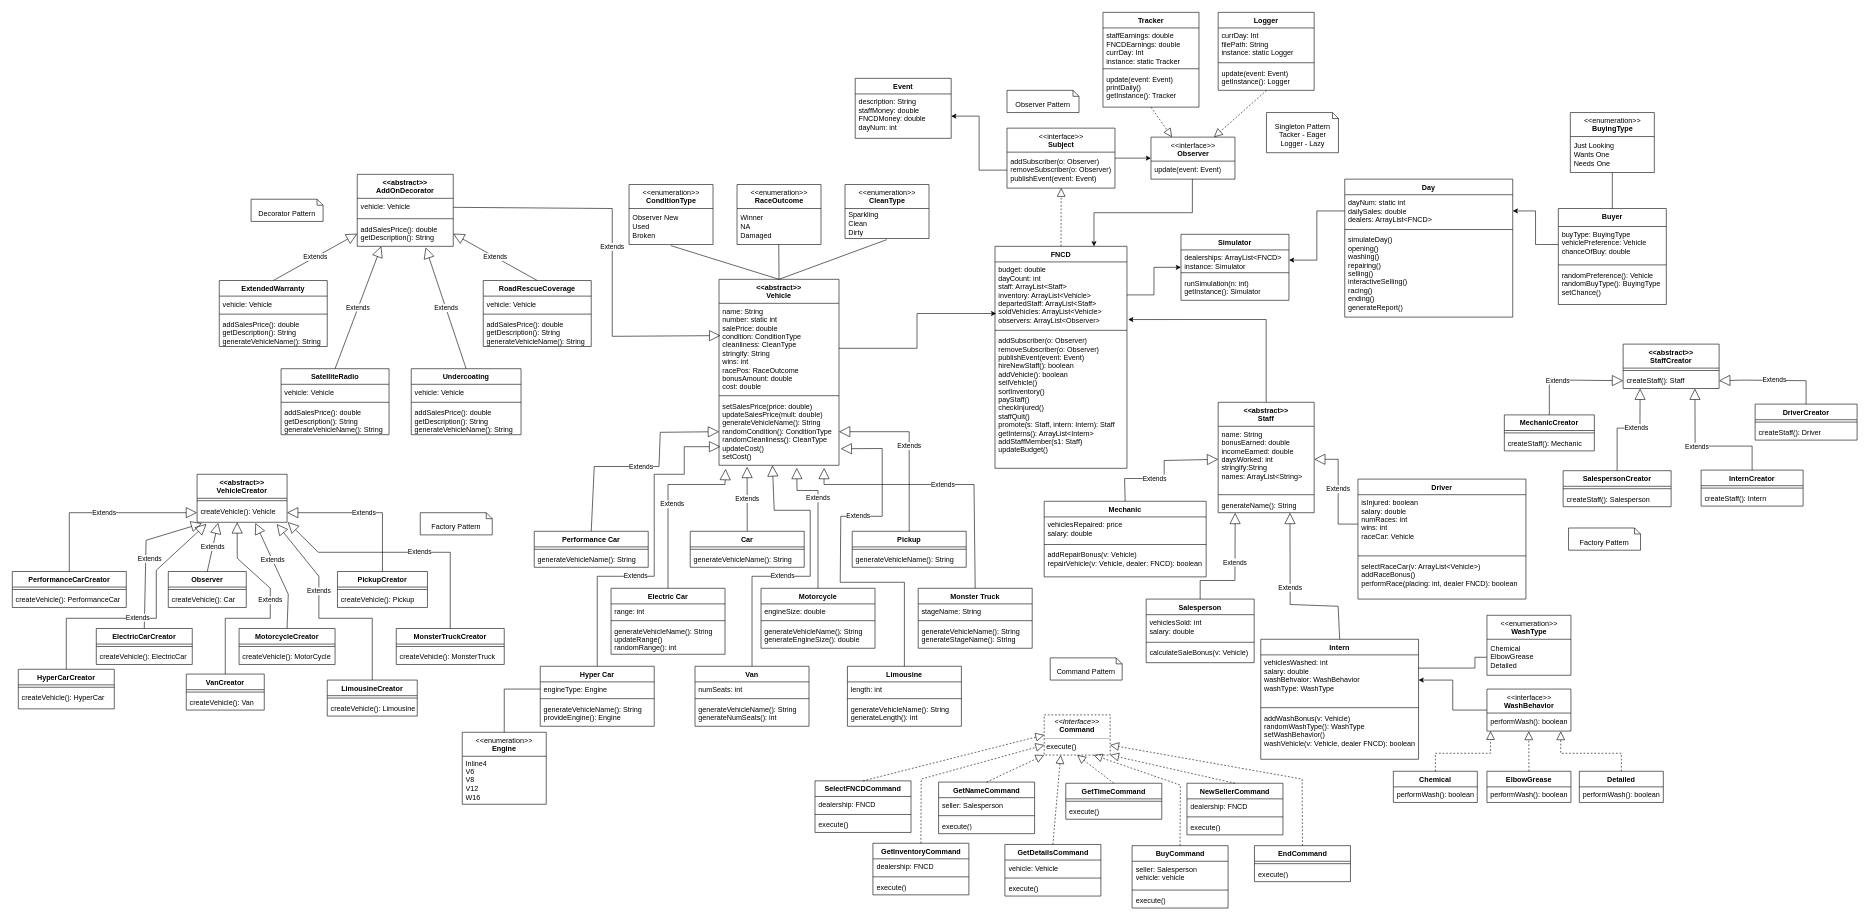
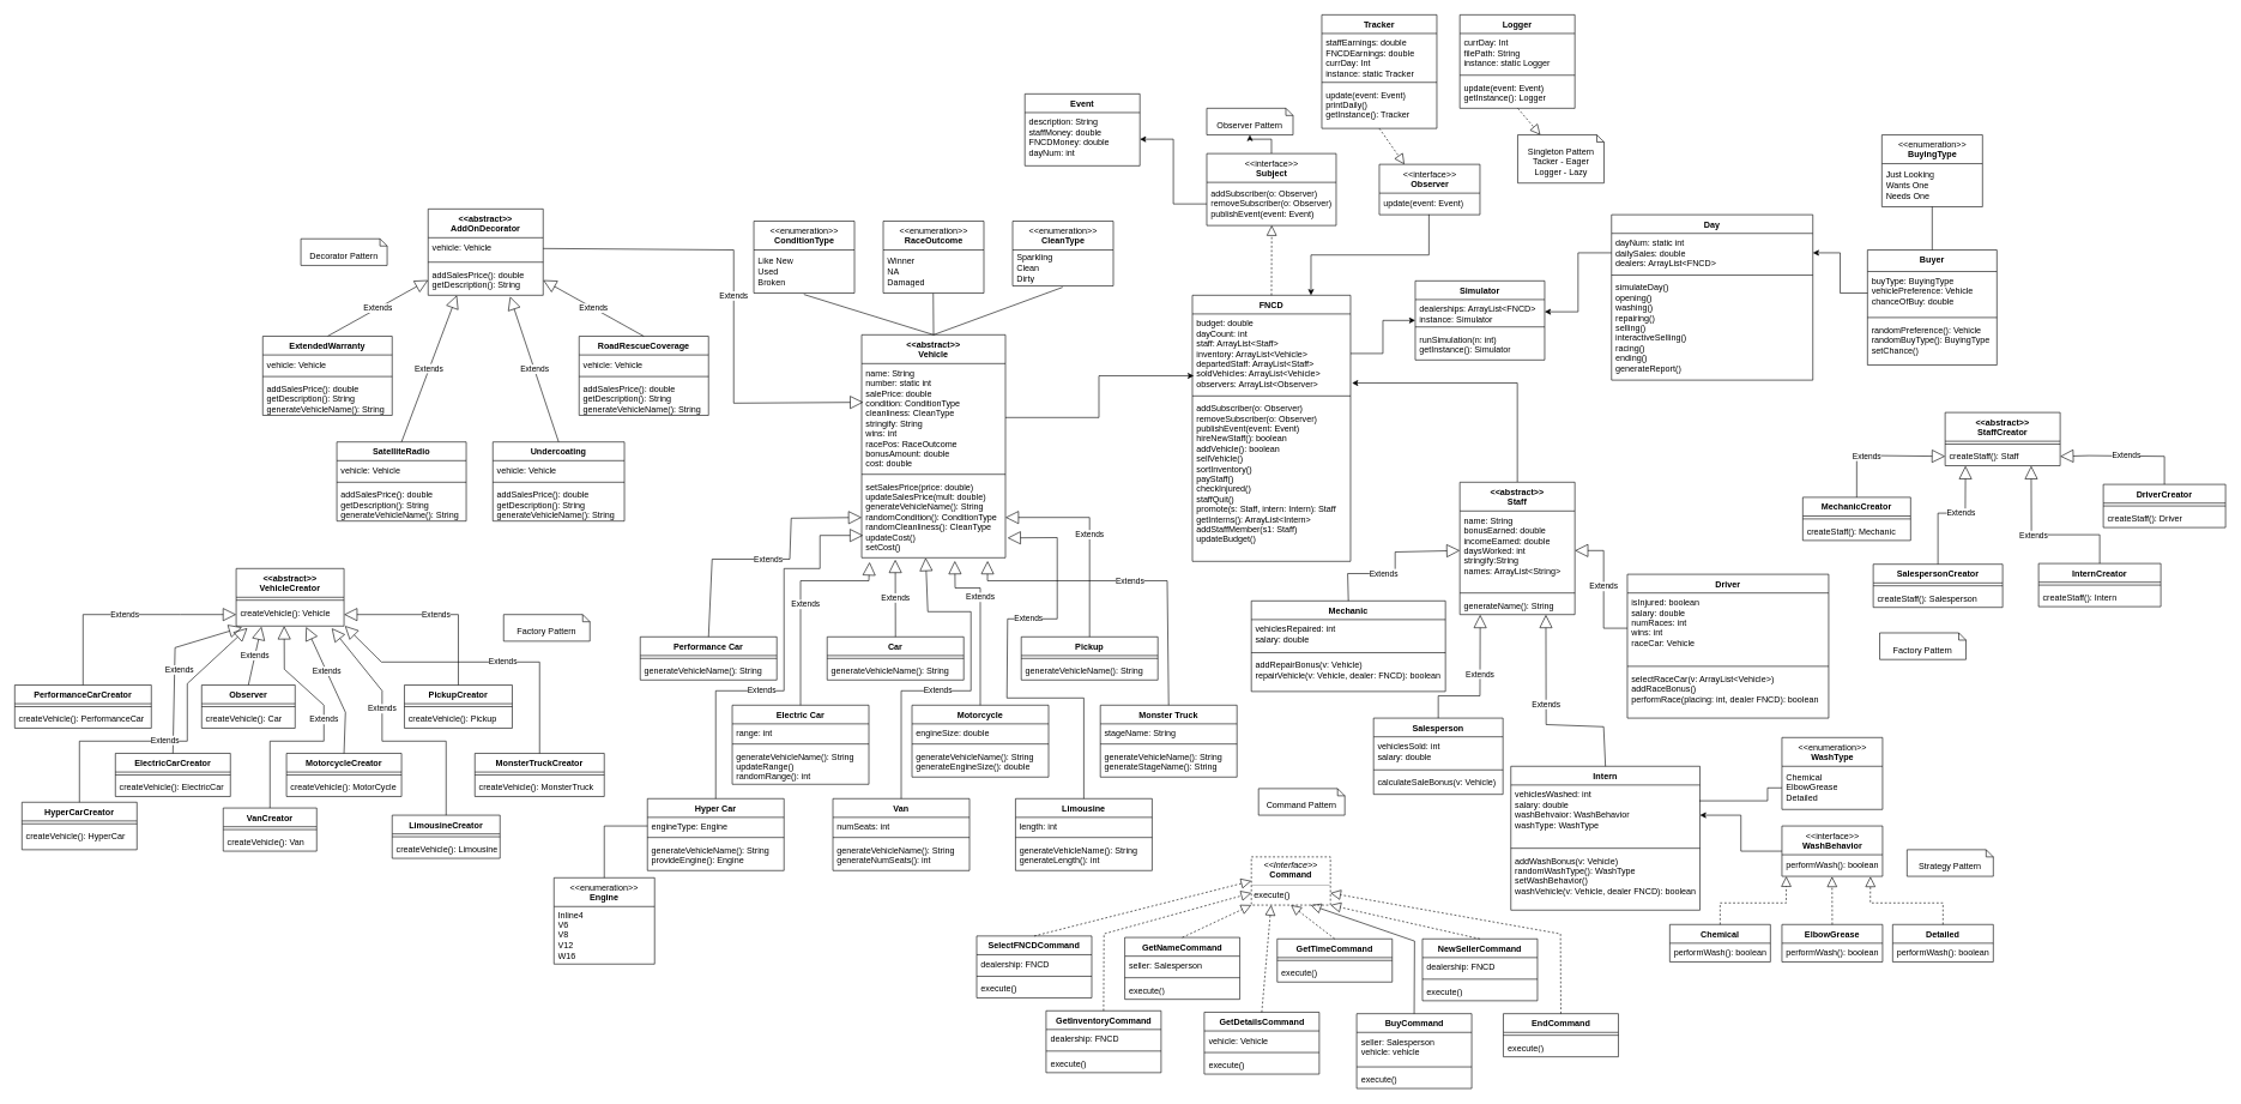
- <mxCell id="117" value="" style="endArrow=block;dashed=1;endFill=0;endSize=12;html=1;rounded=0;exitX=0.504;exitY=1.003;exitDx=0;exitDy=0;entryX=0.75;entryY=0;entryDx=0;entryDy=0;exitPerimeter=0;" parent="1" source="83" target="107" edge="1"><mxGeometry width="160" relative="1" as="geometry"><mxPoint x="2468" y="443" as="sourcePoint" /><mxPoint x="2628" y="443" as="targetPoint" /></mxGeometry></mxCell>
+ <mxCell id="117" value="" style="endArrow=block;dashed=1;endFill=0;endSize=12;html=1;rounded=0;exitX=0.504;exitY=1.003;exitDx=0;exitDy=0;exitPerimeter=0;" parent="1" source="83" target="148" edge="1"><mxGeometry width="160" relative="1" as="geometry"><mxPoint x="2468" y="443" as="sourcePoint" /><mxPoint x="2628" y="443" as="targetPoint" /></mxGeometry></mxCell>
- <mxCell id="104" style="edgeStyle=orthogonalEdgeStyle;rounded=0;orthogonalLoop=1;jettySize=auto;html=1;" parent="1" source="105" target="107" edge="1"><mxGeometry relative="1" as="geometry" /></mxCell>
+ <mxCell id="104" style="edgeStyle=orthogonalEdgeStyle;rounded=0;orthogonalLoop=1;jettySize=auto;html=1;" parent="1" source="105" target="143" edge="1"><mxGeometry relative="1" as="geometry" /></mxCell>
- <mxCell id="36" value="Observer New&lt;br&gt;Used&lt;br&gt;Broken" style="text;html=1;strokeColor=none;fillColor=none;align=left;verticalAlign=middle;spacingLeft=4;spacingRight=4;overflow=hidden;rotatable=0;points=[[0,0.5],[1,0.5]];portConstraint=eastwest;" parent="35" vertex="1"><mxGeometry y="40" width="140" height="60" as="geometry" /></mxCell>
+ <mxCell id="36" value="Like New&lt;br&gt;Used&lt;br&gt;Broken" style="text;html=1;strokeColor=none;fillColor=none;align=left;verticalAlign=middle;spacingLeft=4;spacingRight=4;overflow=hidden;rotatable=0;points=[[0,0.5],[1,0.5]];portConstraint=eastwest;" parent="35" vertex="1"><mxGeometry y="40" width="140" height="60" as="geometry" /></mxCell>
- <mxCell id="16" value="vehiclesRepaired: price&#10;salary: double" style="text;strokeColor=none;fillColor=none;align=left;verticalAlign=top;spacingLeft=4;spacingRight=4;overflow=hidden;rotatable=0;points=[[0,0.5],[1,0.5]];portConstraint=eastwest;" parent="15" vertex="1"><mxGeometry y="26" width="270" height="42" as="geometry" /></mxCell>
+ <mxCell id="16" value="vehiclesRepaired: int&#10;salary: double" style="text;strokeColor=none;fillColor=none;align=left;verticalAlign=top;spacingLeft=4;spacingRight=4;overflow=hidden;rotatable=0;points=[[0,0.5],[1,0.5]];portConstraint=eastwest;" parent="15" vertex="1"><mxGeometry y="26" width="270" height="42" as="geometry" /></mxCell>
+ <mxCell id="142" value="Strategy Pattern" style="shape=note2;boundedLbl=1;whiteSpace=wrap;html=1;size=10;verticalAlign=top;align=center;" parent="1" vertex="1"><mxGeometry x="2652" y="1181" width="120" height="37" as="geometry" /></mxCell>
- <mxCell id="263" value="" style="endArrow=block;dashed=1;endFill=0;endSize=12;html=1;rounded=0;entryX=0.75;entryY=1;entryDx=0;entryDy=0;exitX=0.5;exitY=0;exitDx=0;exitDy=0;" parent="1" source="250" target="226" edge="1"><mxGeometry width="160" relative="1" as="geometry"><mxPoint x="1210" y="1668" as="sourcePoint" /><mxPoint x="1370" y="1668" as="targetPoint" /><Array as="points"><mxPoint x="1967" y="1308" /></Array></mxGeometry></mxCell>
+ <mxCell id="263" value="" style="endArrow=block;dashed=0;endFill=0;endSize=12;html=1;rounded=0;entryX=0.75;entryY=1;entryDx=0;entryDy=0;exitX=0.5;exitY=0;exitDx=0;exitDy=0;" parent="1" source="250" target="226" edge="1"><mxGeometry width="160" relative="1" as="geometry"><mxPoint x="1210" y="1668" as="sourcePoint" /><mxPoint x="1370" y="1668" as="targetPoint" /><Array as="points"><mxPoint x="1967" y="1308" /></Array></mxGeometry></mxCell>
